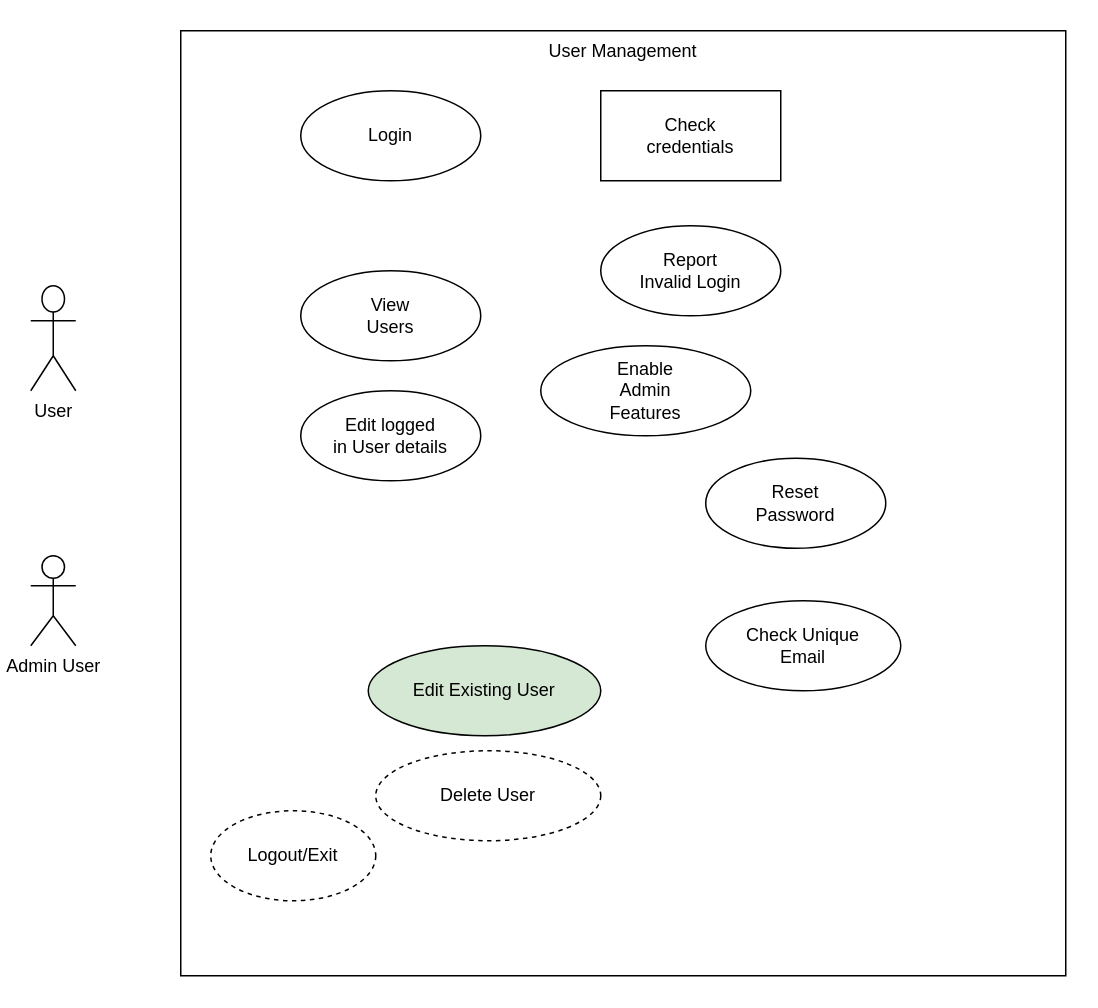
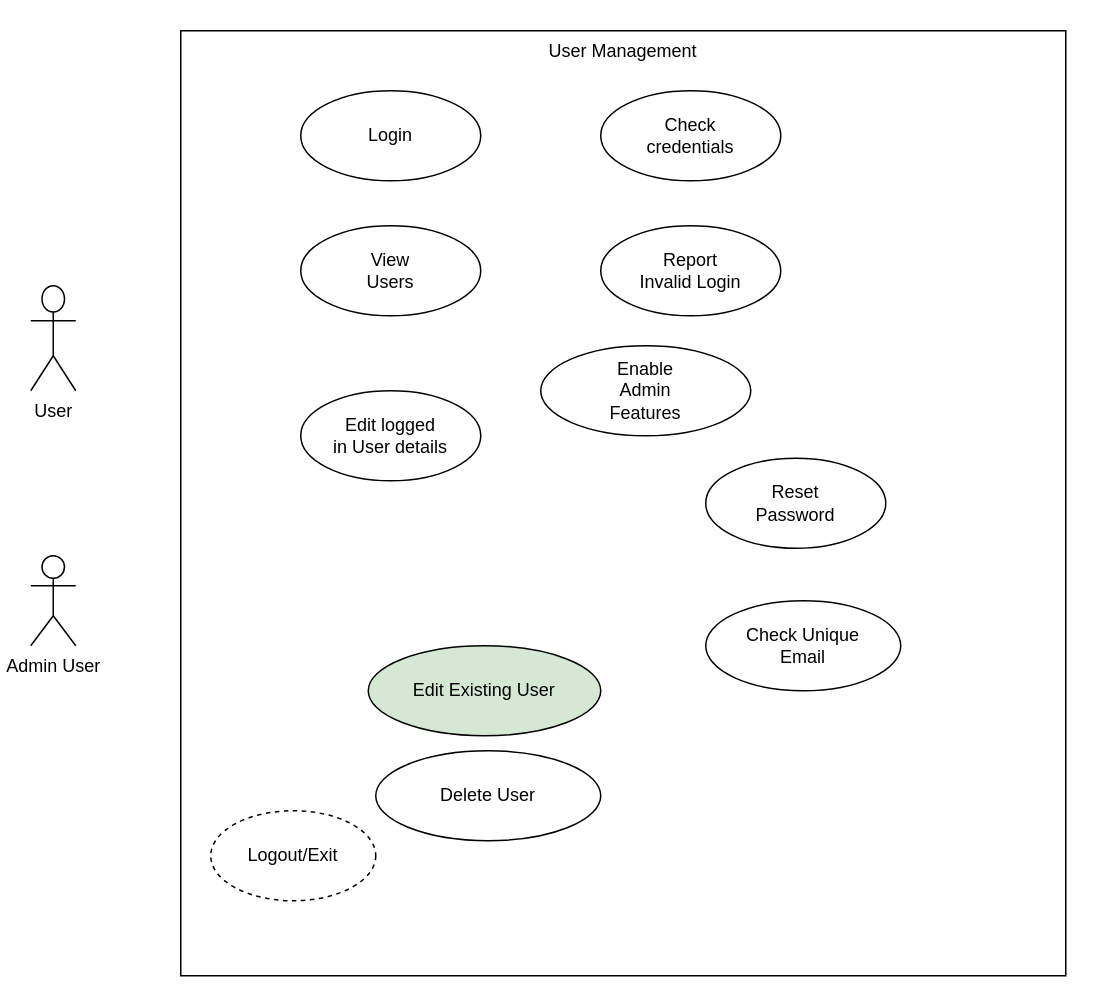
- <mxCell id="6" value="Check &lt;br&gt;credentials" style="whiteSpace=wrap;html=1;verticalAlign=middle;rounded=0;" vertex="1" parent="1"><mxGeometry x="400" y="60" width="120" height="60" as="geometry" /></mxCell>
+ <mxCell id="6" value="Check &lt;br&gt;credentials" style="ellipse;whiteSpace=wrap;html=1;verticalAlign=middle;" vertex="1" parent="1"><mxGeometry x="400" y="60" width="120" height="60" as="geometry" /></mxCell>
- <mxCell id="7" value="View &lt;br&gt;Users" style="ellipse;whiteSpace=wrap;html=1;verticalAlign=middle;" vertex="1" parent="1"><mxGeometry x="200" y="180" width="120" height="60" as="geometry" /></mxCell>
+ <mxCell id="7" value="View &lt;br&gt;Users" style="ellipse;whiteSpace=wrap;html=1;verticalAlign=middle;" vertex="1" parent="1"><mxGeometry x="200" y="150" width="120" height="60" as="geometry" /></mxCell>
- <mxCell id="13" value="Delete User" style="ellipse;whiteSpace=wrap;html=1;verticalAlign=middle;dashed=1;" vertex="1" parent="1"><mxGeometry x="250" y="500" width="150" height="60" as="geometry" /></mxCell>
+ <mxCell id="13" value="Delete User" style="ellipse;whiteSpace=wrap;html=1;verticalAlign=middle;" vertex="1" parent="1"><mxGeometry x="250" y="500" width="150" height="60" as="geometry" /></mxCell>
